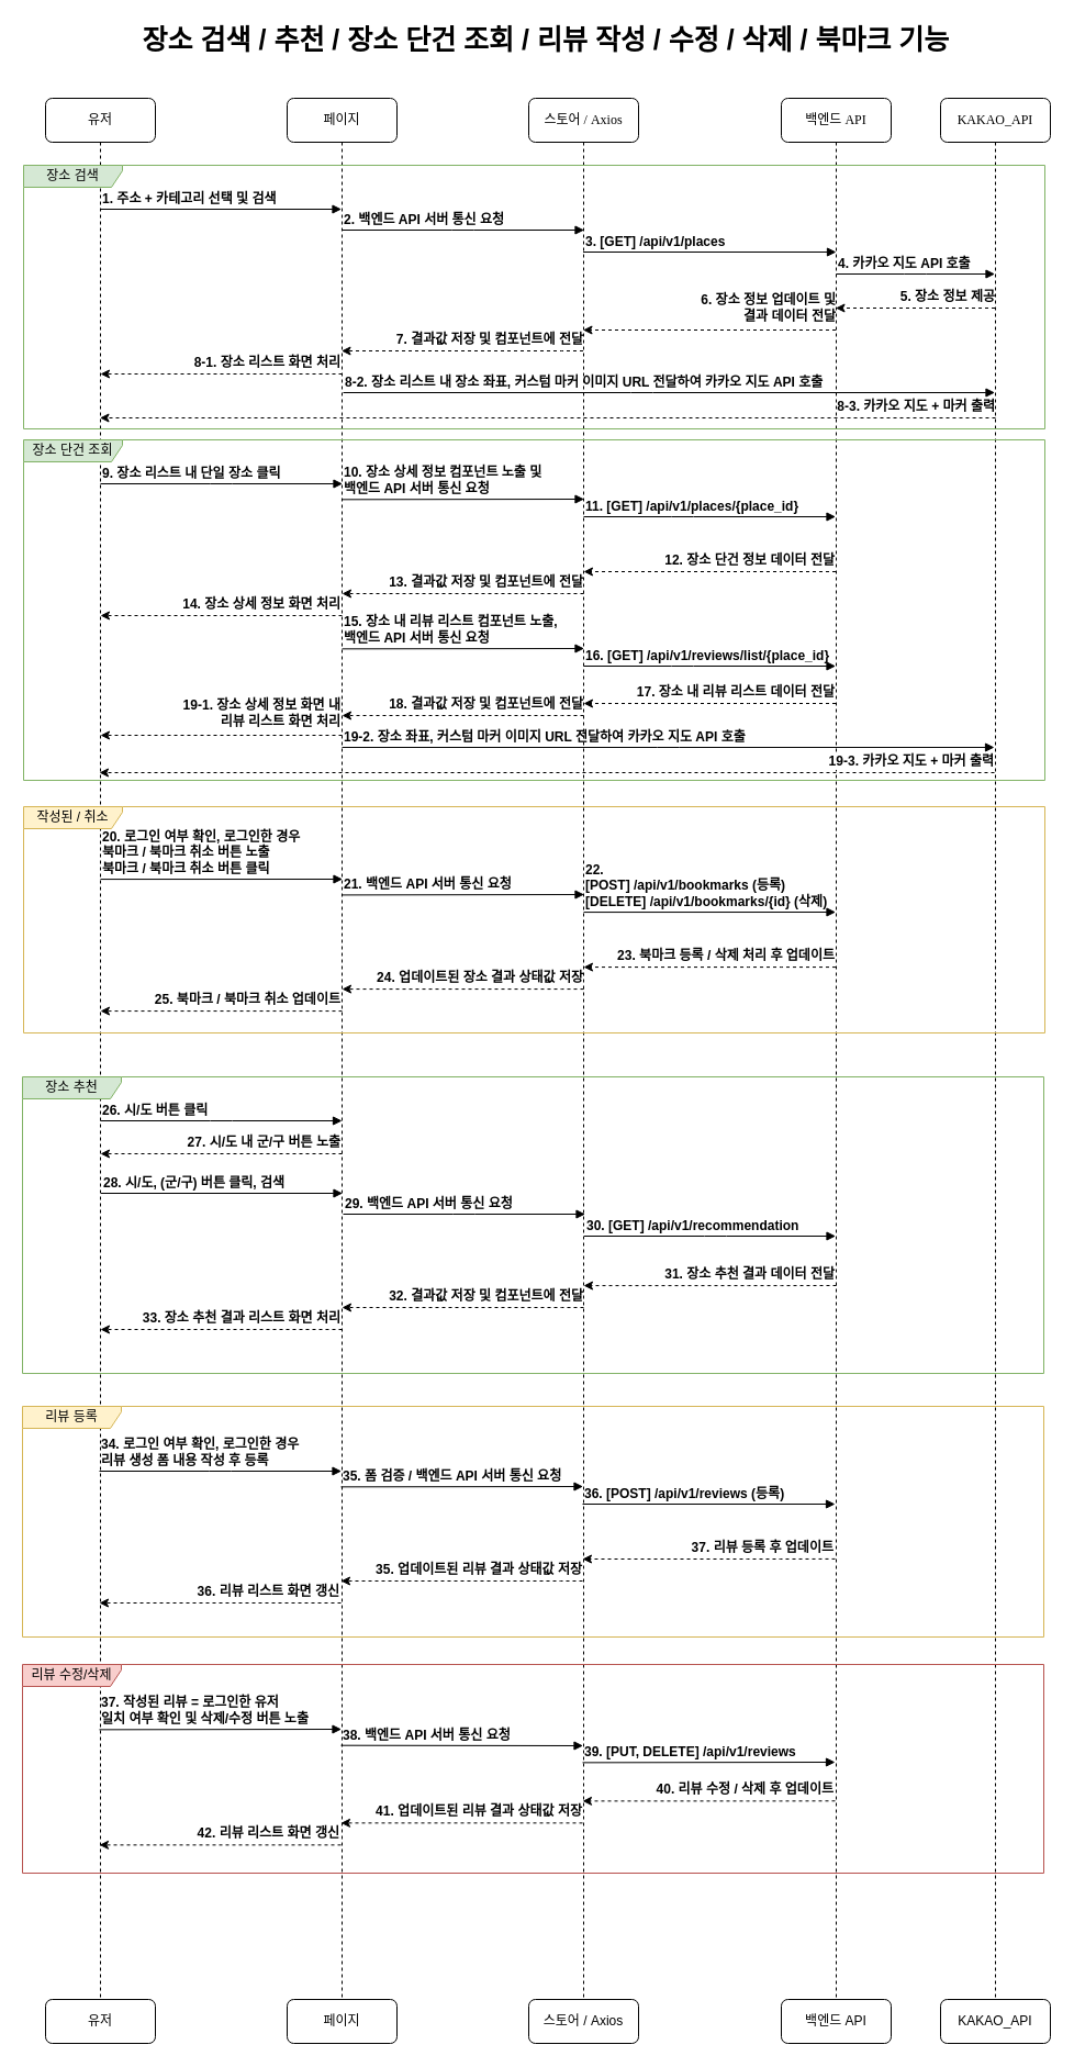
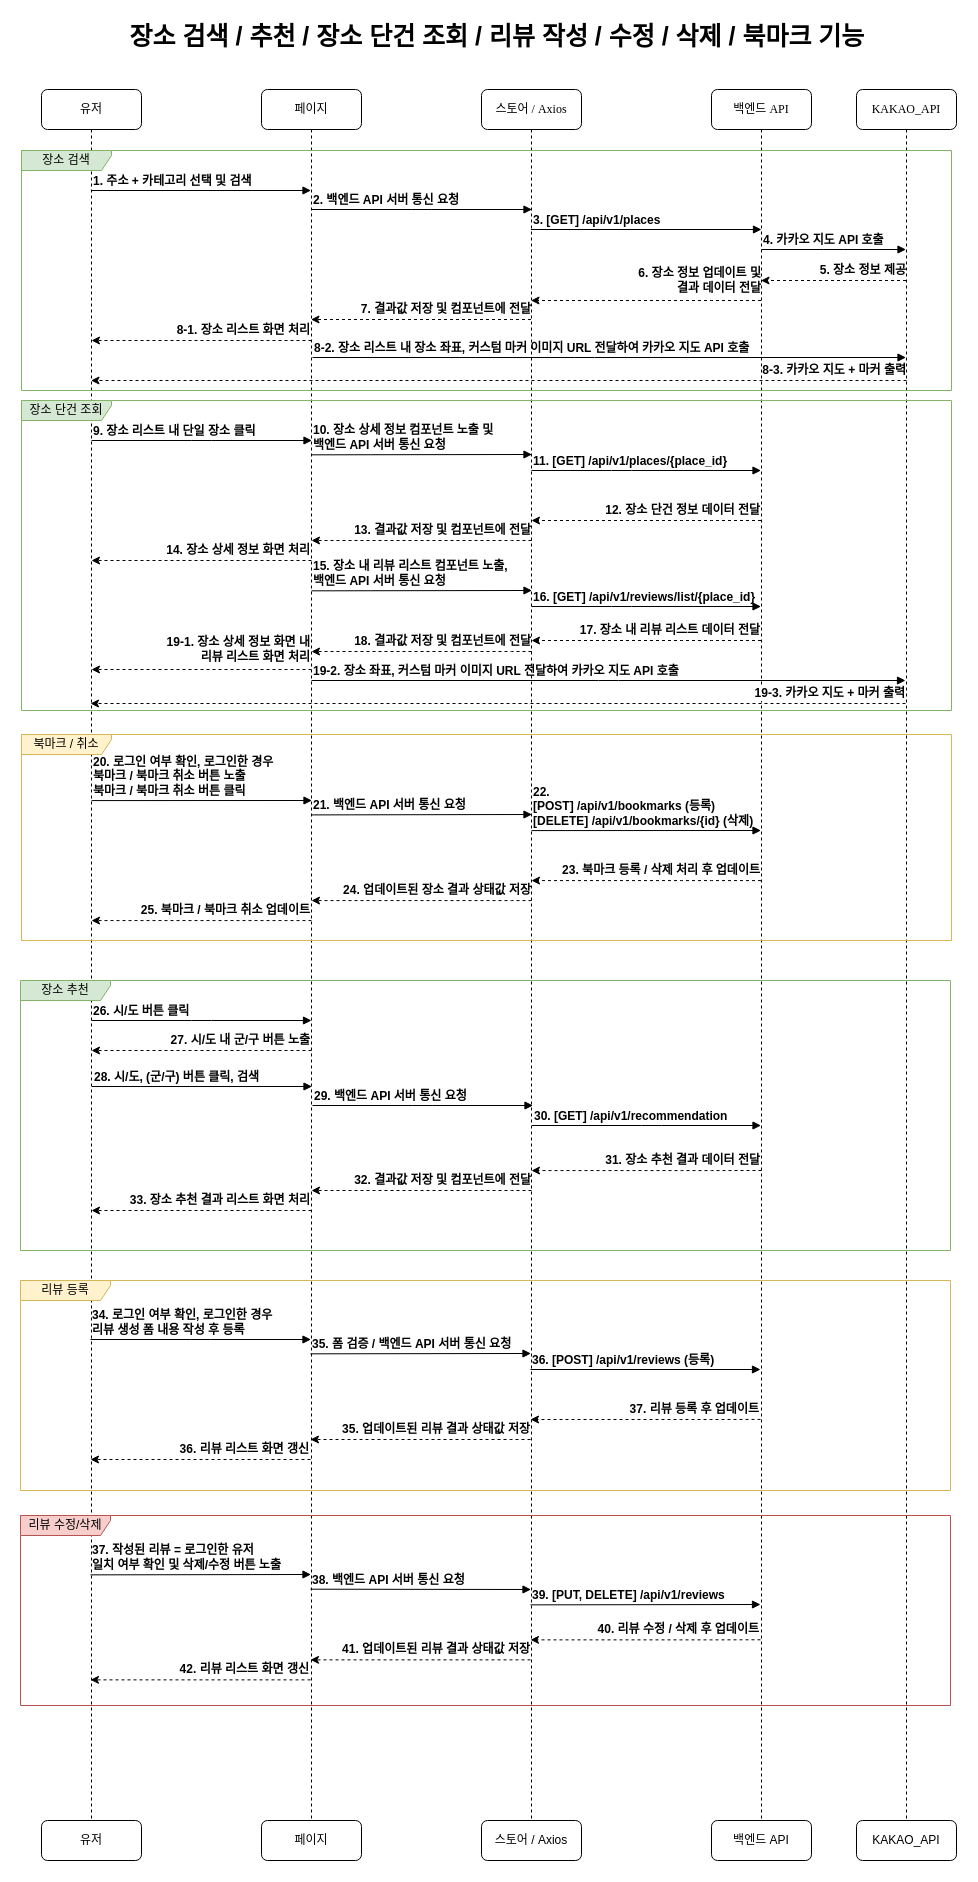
- <mxCell id="42" value="작성된 / 취소" style="shape=umlFrame;whiteSpace=wrap;html=1;pointerEvents=0;width=90;height=20;fillColor=#fff2cc;strokeColor=#d6b656;" parent="1" vertex="1"><mxGeometry x="21" y="734" width="930" height="206" as="geometry" /></mxCell>
+ <mxCell id="42" value="북마크 / 취소" style="shape=umlFrame;whiteSpace=wrap;html=1;pointerEvents=0;width=90;height=20;fillColor=#fff2cc;strokeColor=#d6b656;" parent="1" vertex="1"><mxGeometry x="21" y="734" width="930" height="206" as="geometry" /></mxCell>
